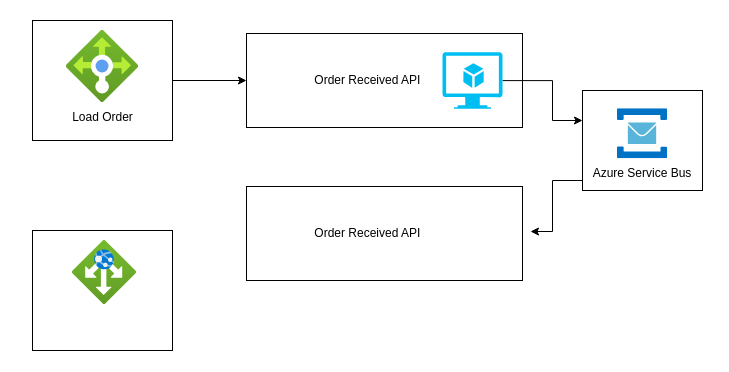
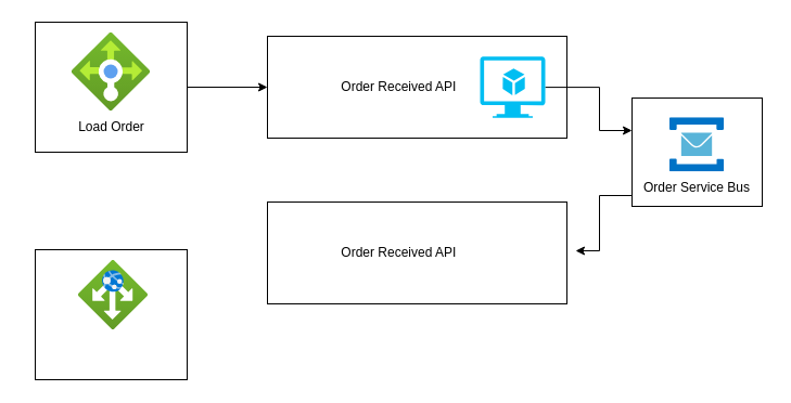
- <mxCell id="15" value="Azure Service Bus" style="text;html=1;strokeColor=none;fillColor=none;align=center;verticalAlign=middle;whiteSpace=wrap;rounded=0;" vertex="1" parent="1"><mxGeometry x="577" y="158.25" width="130" height="30" as="geometry" /></mxCell>
+ <mxCell id="15" value="Order Service Bus" style="text;html=1;strokeColor=none;fillColor=none;align=center;verticalAlign=middle;whiteSpace=wrap;rounded=0;" vertex="1" parent="1"><mxGeometry x="577" y="158.25" width="130" height="30" as="geometry" /></mxCell>
